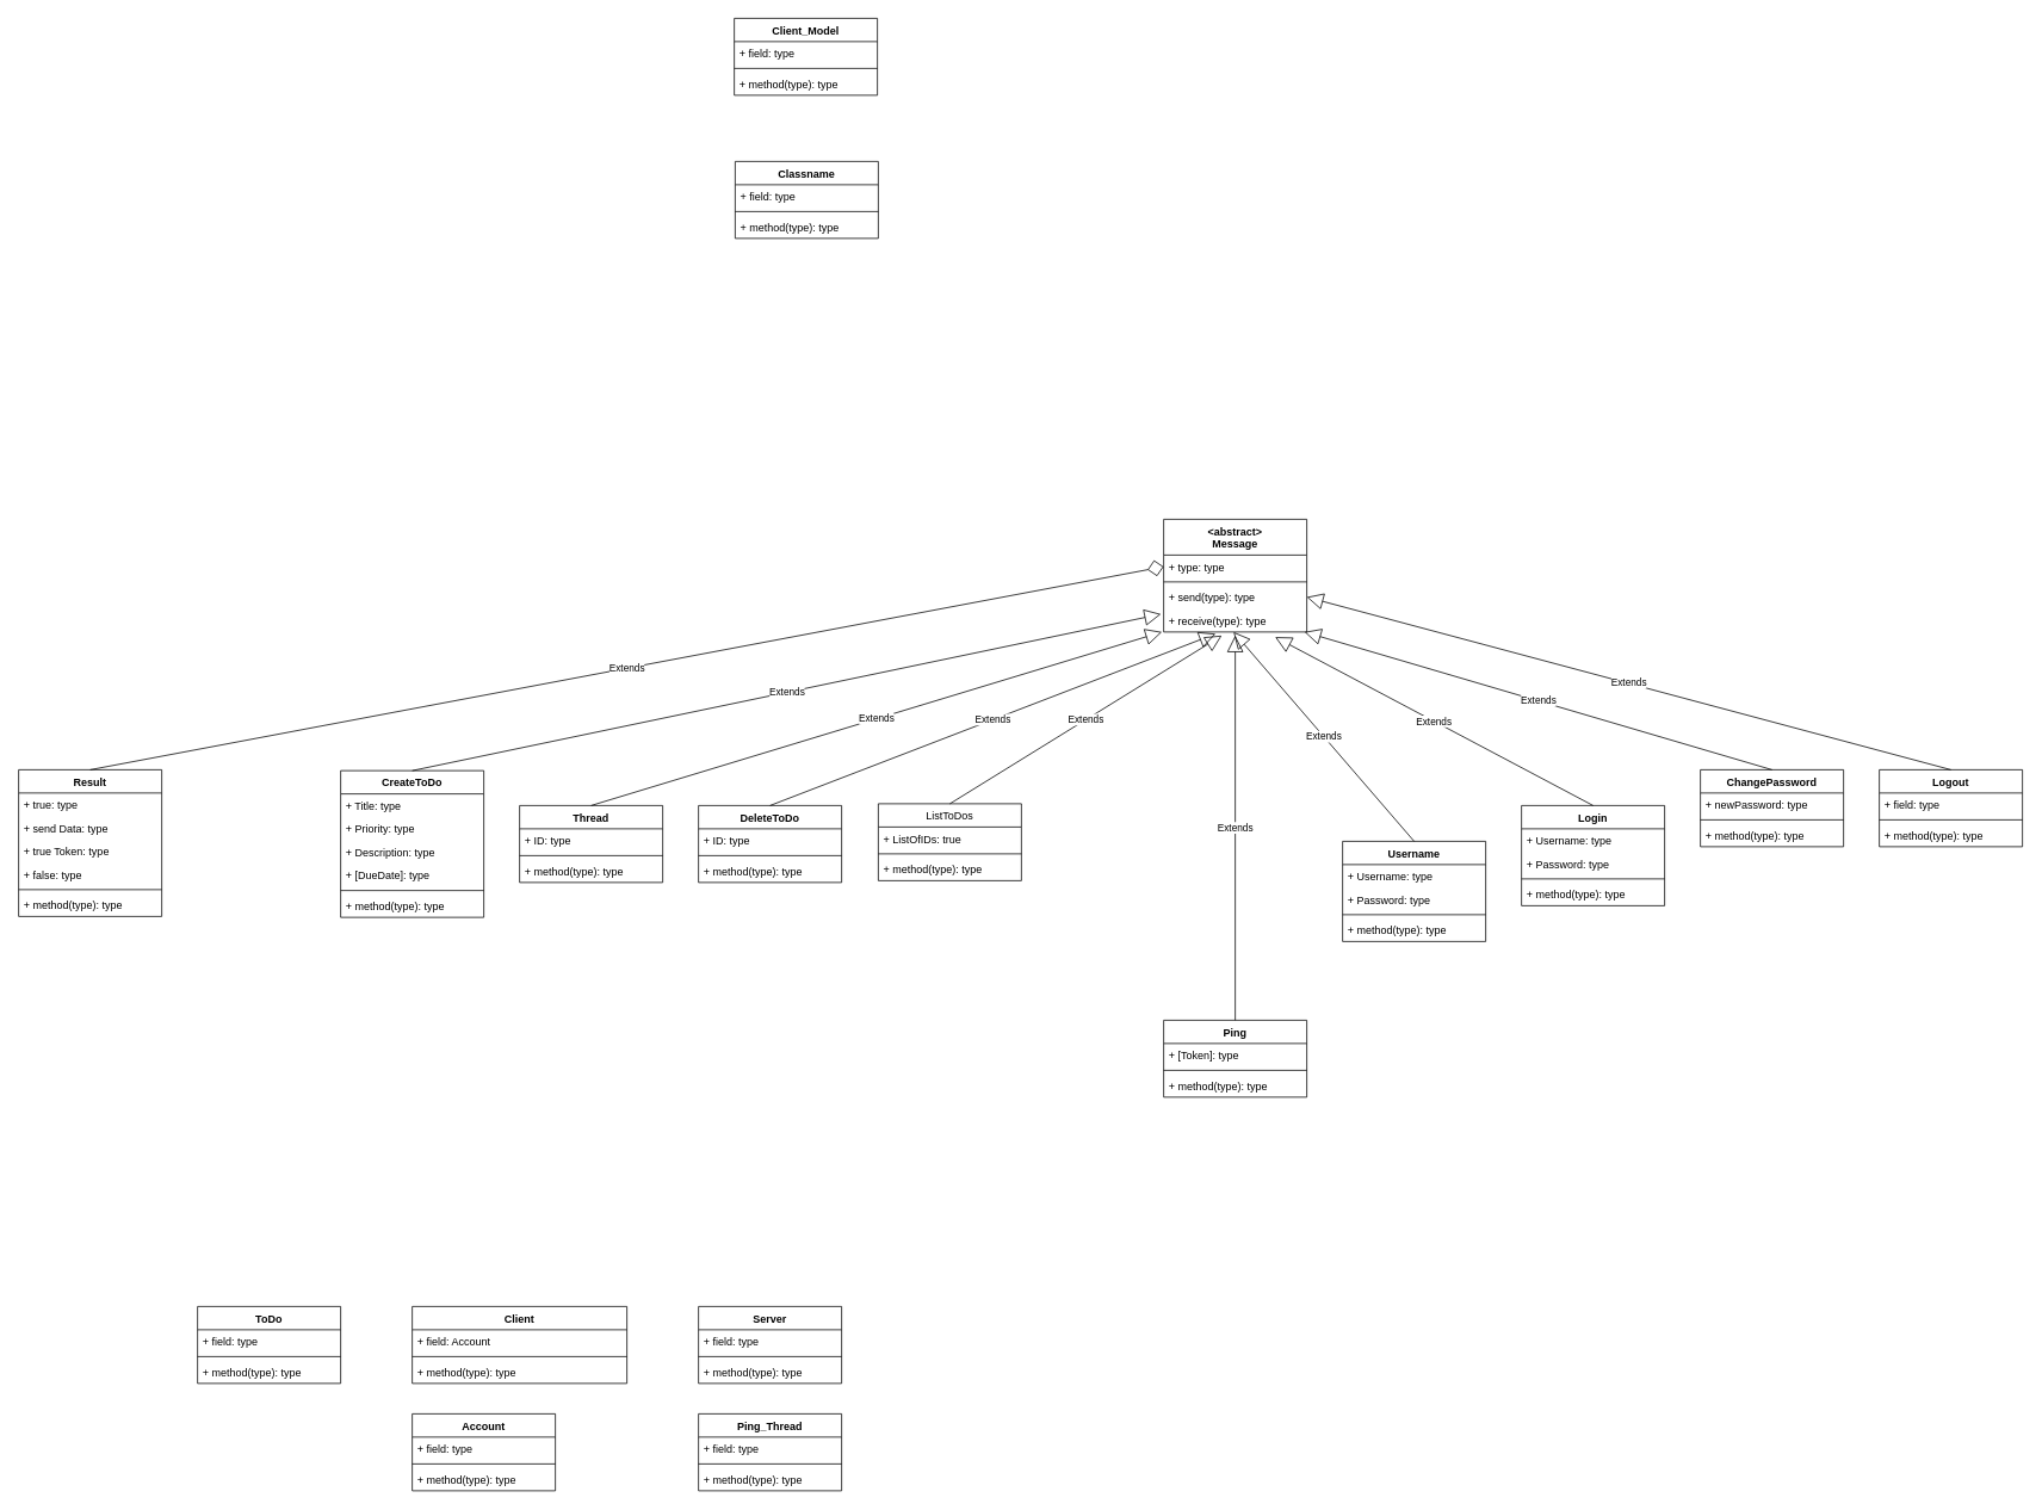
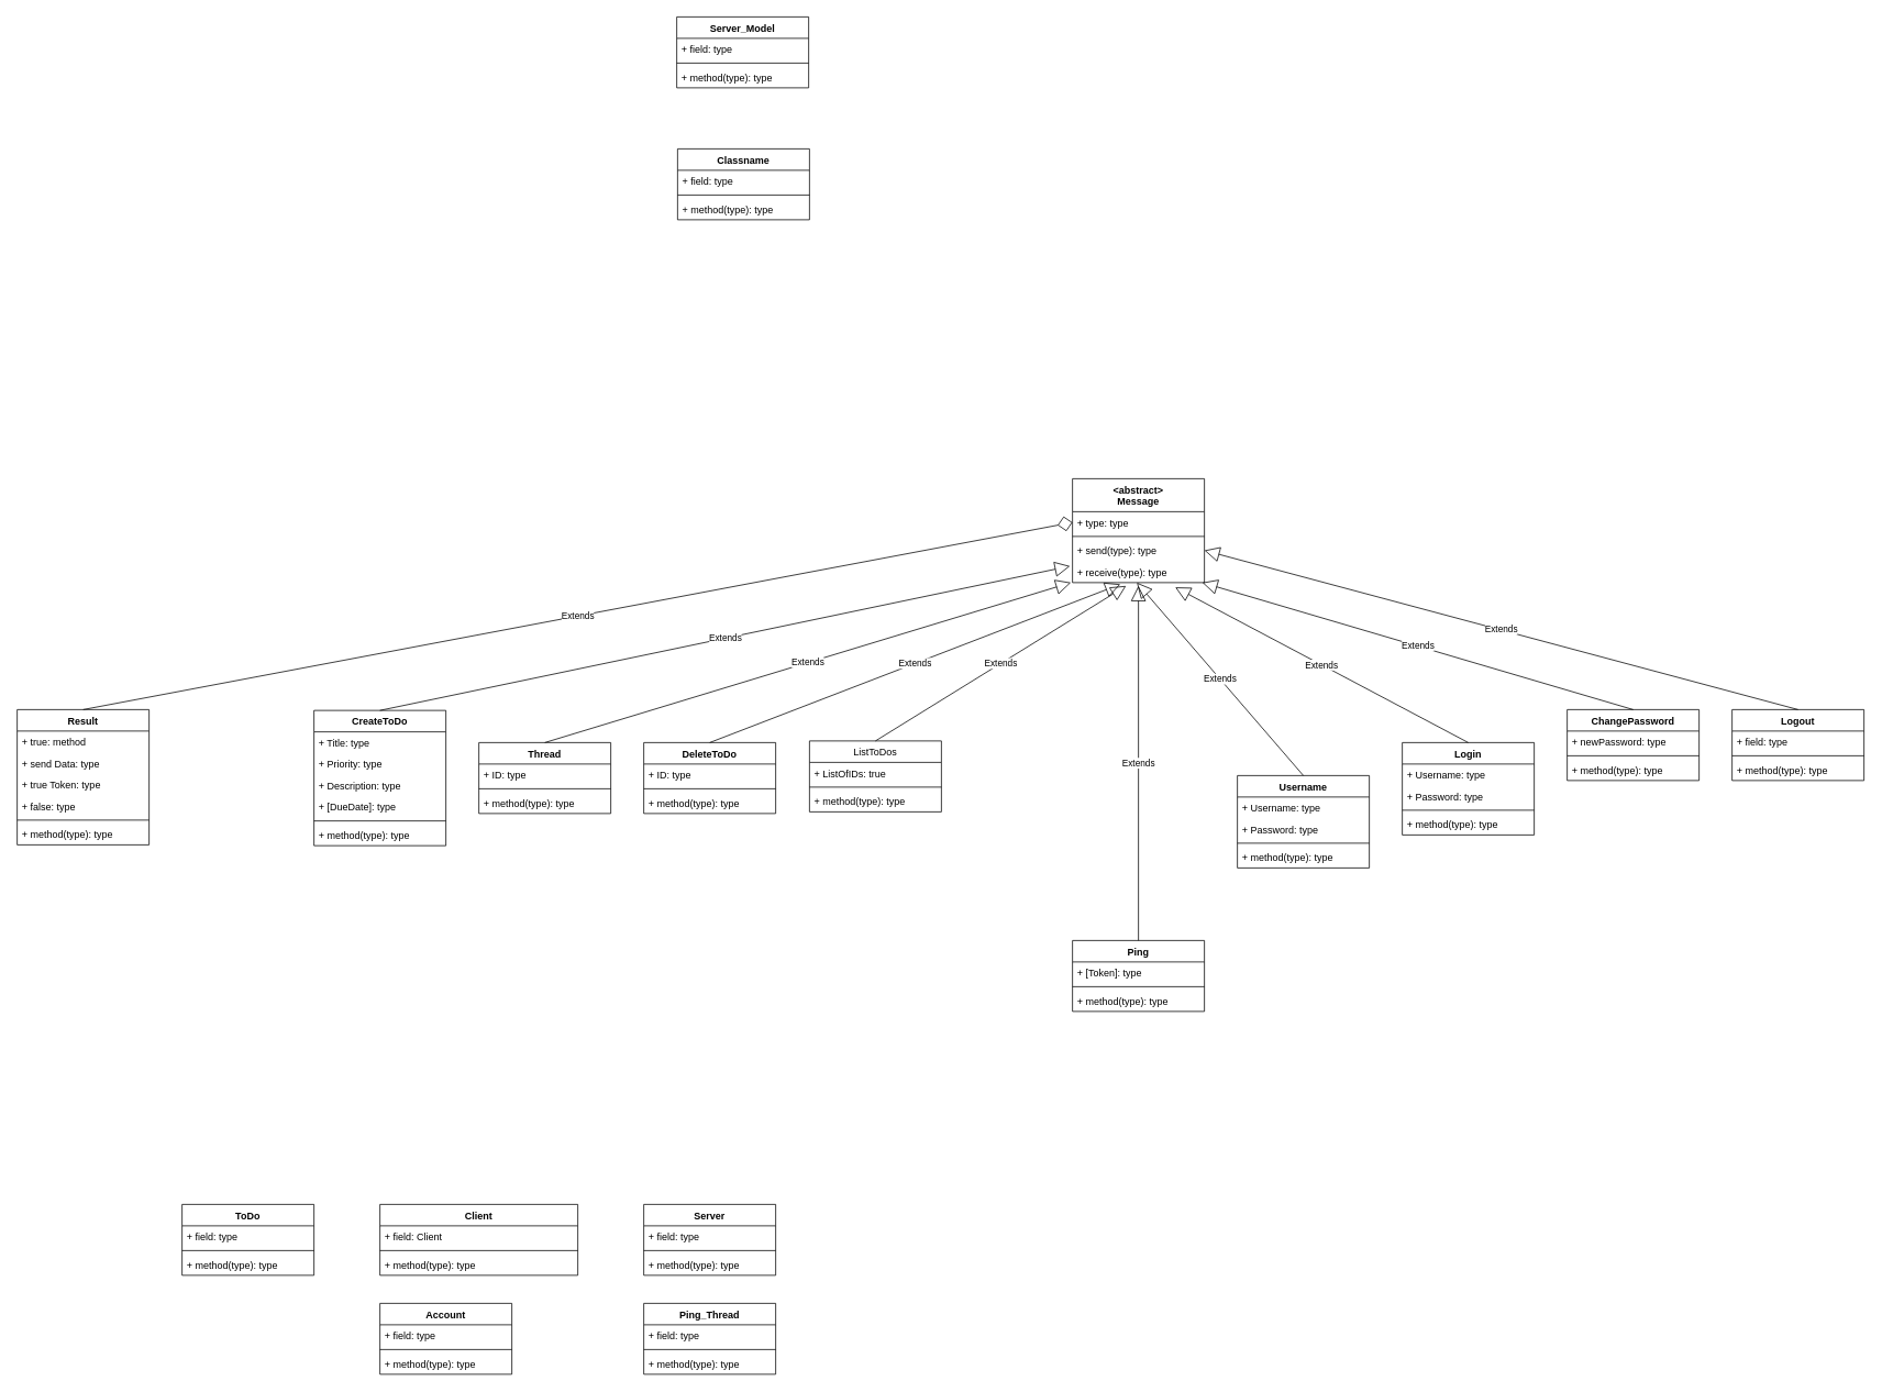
- <mxCell id="85" value="Client_Model" style="swimlane;fontStyle=1;align=center;verticalAlign=top;childLayout=stackLayout;horizontal=1;startSize=26;horizontalStack=0;resizeParent=1;resizeParentMax=0;resizeLast=0;collapsible=1;marginBottom=0;" parent="1" vertex="1"><mxGeometry x="820" y="20" width="160" height="86" as="geometry" /></mxCell>
+ <mxCell id="85" value="Server_Model" style="swimlane;fontStyle=1;align=center;verticalAlign=top;childLayout=stackLayout;horizontal=1;startSize=26;horizontalStack=0;resizeParent=1;resizeParentMax=0;resizeLast=0;collapsible=1;marginBottom=0;" parent="1" vertex="1"><mxGeometry x="820" y="20" width="160" height="86" as="geometry" /></mxCell>
- <mxCell id="78" value="+ true: type" style="text;strokeColor=none;fillColor=none;align=left;verticalAlign=top;spacingLeft=4;spacingRight=4;overflow=hidden;rotatable=0;points=[[0,0.5],[1,0.5]];portConstraint=eastwest;" parent="77" vertex="1"><mxGeometry y="26" width="160" height="26" as="geometry" /></mxCell>
+ <mxCell id="78" value="+ true: method" style="text;strokeColor=none;fillColor=none;align=left;verticalAlign=top;spacingLeft=4;spacingRight=4;overflow=hidden;rotatable=0;points=[[0,0.5],[1,0.5]];portConstraint=eastwest;" parent="77" vertex="1"><mxGeometry y="26" width="160" height="26" as="geometry" /></mxCell>
- <mxCell id="7" value="+ field: Account" style="text;strokeColor=none;fillColor=none;align=left;verticalAlign=top;spacingLeft=4;spacingRight=4;overflow=hidden;rotatable=0;points=[[0,0.5],[1,0.5]];portConstraint=eastwest;" parent="6" vertex="1"><mxGeometry y="26" width="240" height="26" as="geometry" /></mxCell>
+ <mxCell id="7" value="+ field: Client" style="text;strokeColor=none;fillColor=none;align=left;verticalAlign=top;spacingLeft=4;spacingRight=4;overflow=hidden;rotatable=0;points=[[0,0.5],[1,0.5]];portConstraint=eastwest;" parent="6" vertex="1"><mxGeometry y="26" width="240" height="26" as="geometry" /></mxCell>
